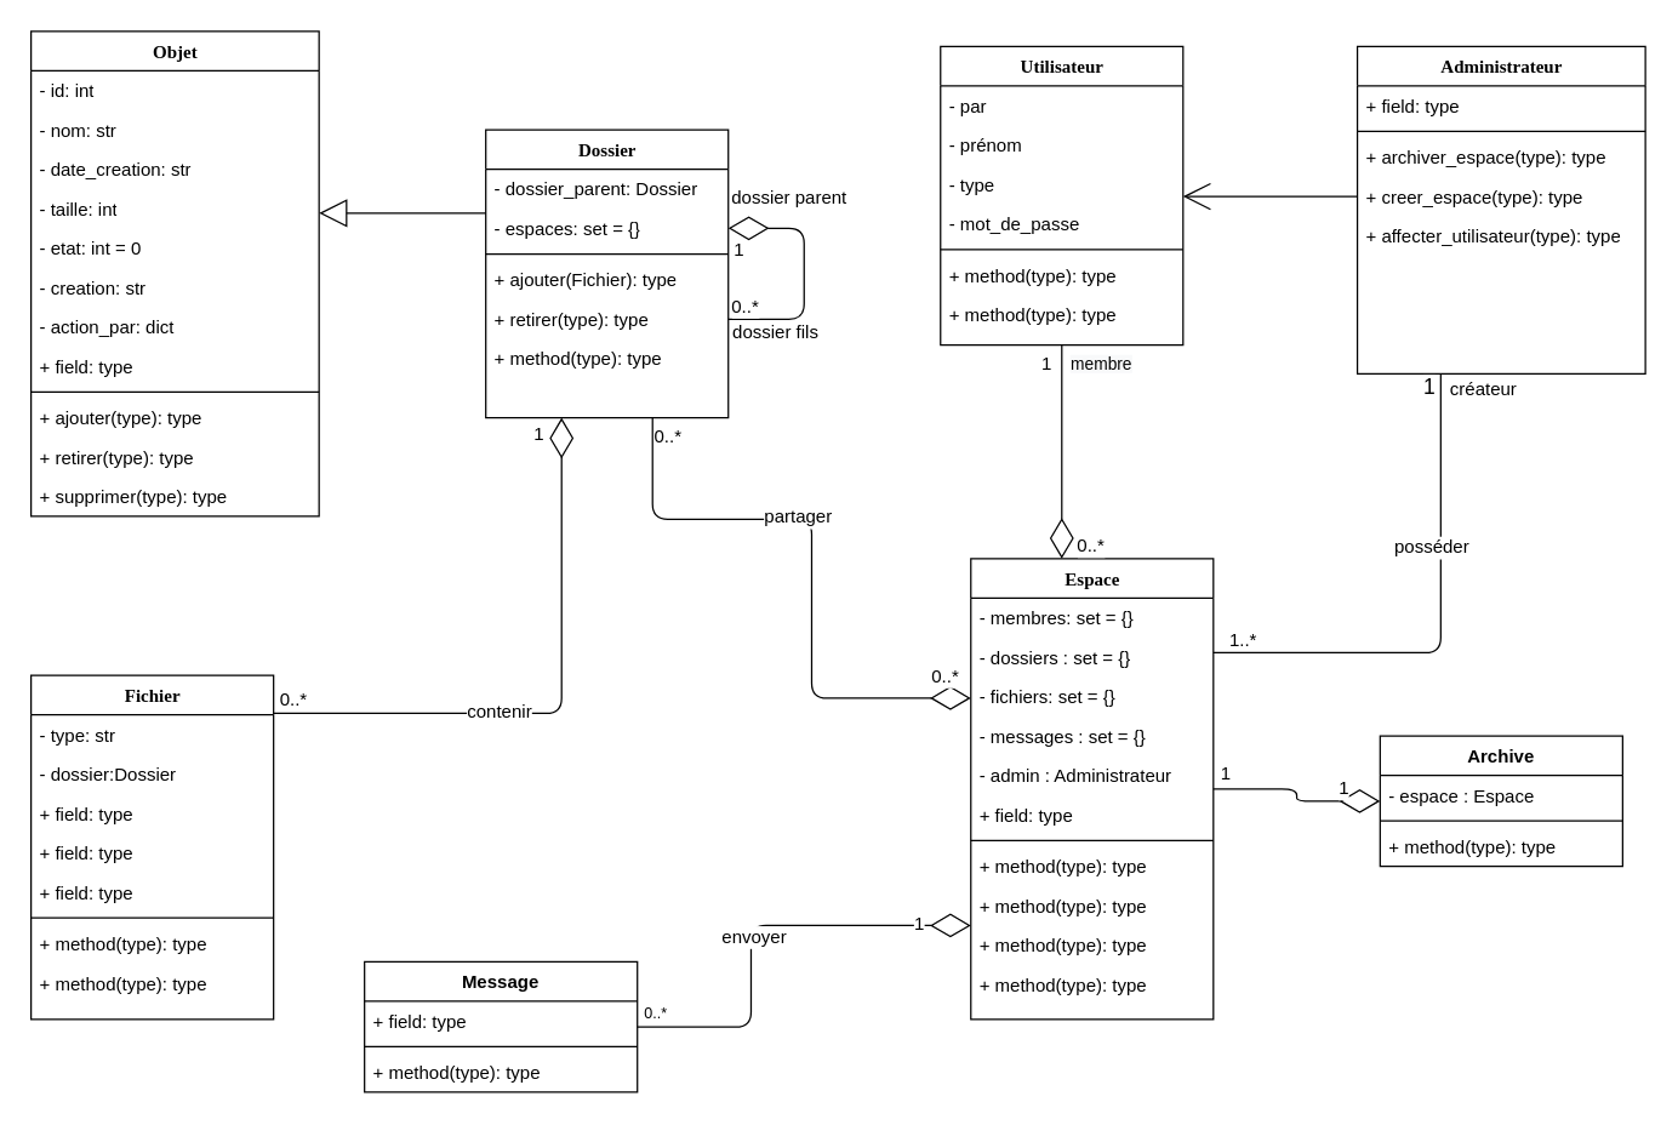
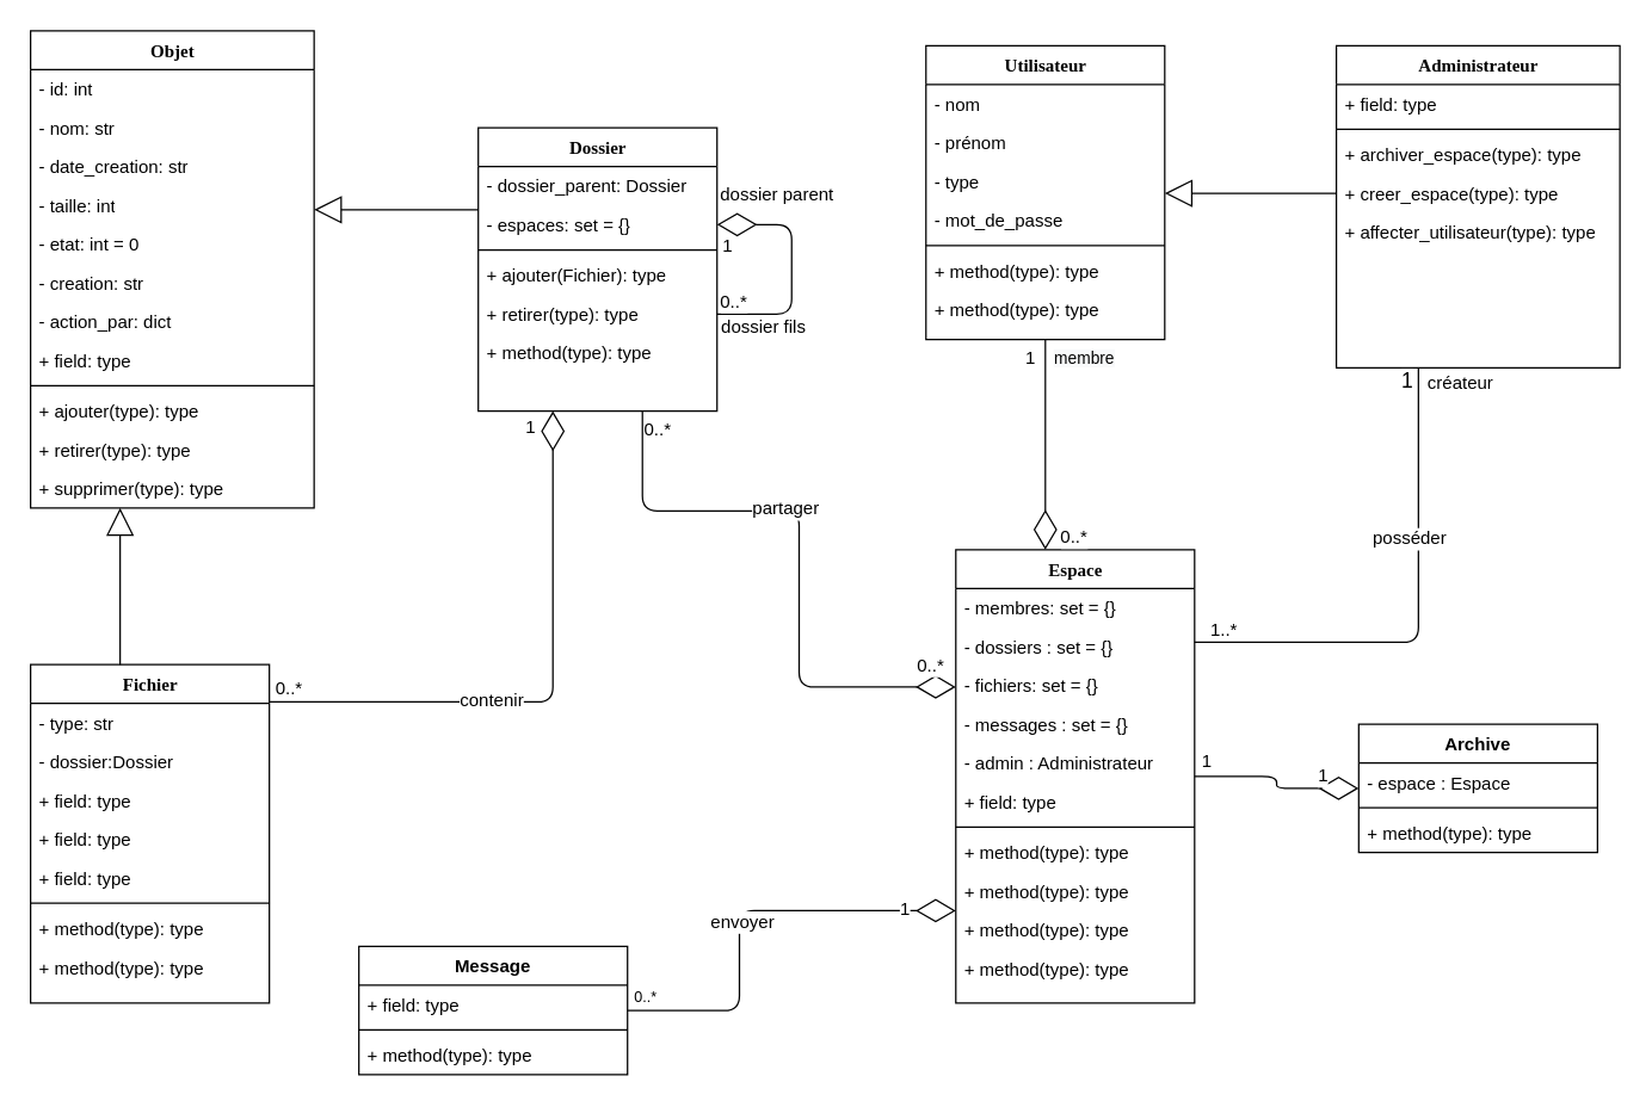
- <mxCell id="23" value="- par" style="text;html=1;strokeColor=none;fillColor=none;align=left;verticalAlign=top;spacingLeft=4;spacingRight=4;whiteSpace=wrap;overflow=hidden;rotatable=0;points=[[0,0.5],[1,0.5]];portConstraint=eastwest;" parent="22" vertex="1"><mxGeometry y="26" width="160" height="26" as="geometry" /></mxCell>
+ <mxCell id="23" value="- nom" style="text;html=1;strokeColor=none;fillColor=none;align=left;verticalAlign=top;spacingLeft=4;spacingRight=4;whiteSpace=wrap;overflow=hidden;rotatable=0;points=[[0,0.5],[1,0.5]];portConstraint=eastwest;" parent="22" vertex="1"><mxGeometry y="26" width="160" height="26" as="geometry" /></mxCell>
- <mxCell id="42" style="edgeStyle=orthogonalEdgeStyle;html=1;labelBackgroundColor=none;startFill=0;startSize=8;endArrow=open;endFill=0;endSize=16;fontFamily=Verdana;fontSize=12;" parent="1" source="43" target="22" edge="1"><mxGeometry relative="1" as="geometry"><Array as="points"><mxPoint x="870" y="129" /><mxPoint x="870" y="129" /></Array></mxGeometry></mxCell>
+ <mxCell id="42" style="edgeStyle=orthogonalEdgeStyle;html=1;labelBackgroundColor=none;startFill=0;startSize=8;endArrow=block;endFill=0;endSize=16;fontFamily=Verdana;fontSize=12;" parent="1" source="43" target="22" edge="1"><mxGeometry relative="1" as="geometry"><Array as="points"><mxPoint x="870" y="129" /><mxPoint x="870" y="129" /></Array></mxGeometry></mxCell>
+ <mxCell id="77" value="" style="endArrow=block;endSize=16;endFill=0;html=1;edgeStyle=orthogonalEdgeStyle;" parent="1" source="6" target="63" edge="1"><mxGeometry width="160" relative="1" as="geometry"><mxPoint x="420" y="300" as="sourcePoint" /><mxPoint x="90" y="360" as="targetPoint" /><Array as="points"><mxPoint x="80" y="430" /><mxPoint x="80" y="430" /></Array></mxGeometry></mxCell>
